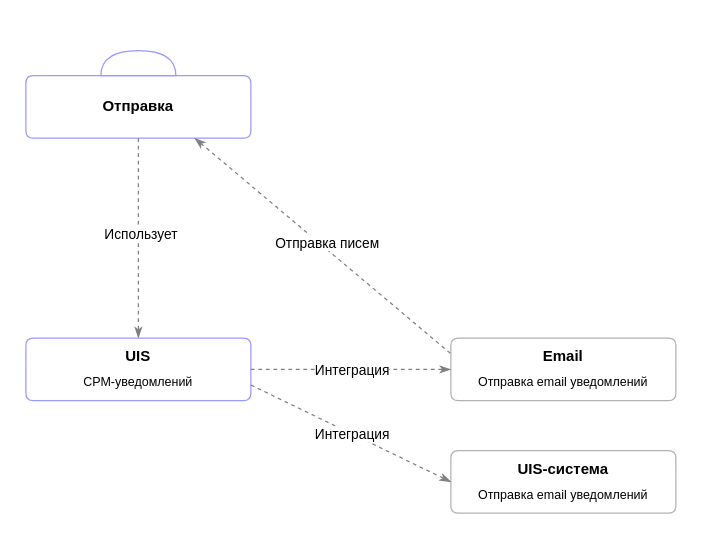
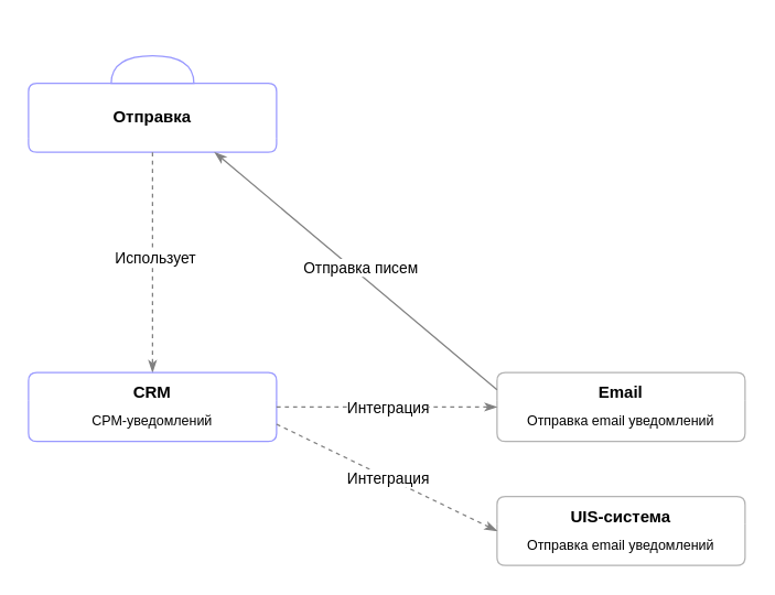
- <mxCell id="7" value="" style="endArrow=none;dashed=1;html=1;rounded=0;endFill=0;strokeColor=#808080;entryX=0;entryY=0.25;entryDx=0;entryDy=0;exitX=0.75;exitY=1;exitDx=0;exitDy=0;startArrow=classicThin;startFill=1;" edge="1" parent="1" source="3" target="5"><mxGeometry width="50" height="50" relative="1" as="geometry"><mxPoint x="210" y="385" as="sourcePoint" /><mxPoint x="350" y="295" as="targetPoint" /></mxGeometry></mxCell>
+ <mxCell id="7" value="" style="endArrow=none;dashed=0;html=1;rounded=0;endFill=0;strokeColor=#808080;entryX=0;entryY=0.25;entryDx=0;entryDy=0;exitX=0.75;exitY=1;exitDx=0;exitDy=0;startArrow=classicThin;startFill=1;" edge="1" parent="1" source="3" target="5"><mxGeometry width="50" height="50" relative="1" as="geometry"><mxPoint x="210" y="385" as="sourcePoint" /><mxPoint x="350" y="295" as="targetPoint" /></mxGeometry></mxCell>
- <mxCell id="11" value="&lt;div&gt;UIS&lt;/div&gt;" style="swimlane;whiteSpace=wrap;html=1;strokeColor=#9999FF;startSize=20;swimlaneLine=0;fillColor=none;connectable=1;dropTarget=1;collapsible=0;rounded=1;arcSize=12;absoluteArcSize=1;spacing=0;spacingBottom=0;spacingTop=10;" vertex="1" parent="1"><mxGeometry x="20" y="270" width="180" height="50" as="geometry" /></mxCell>
+ <mxCell id="11" value="&lt;div&gt;CRM&lt;/div&gt;" style="swimlane;whiteSpace=wrap;html=1;strokeColor=#9999FF;startSize=20;swimlaneLine=0;fillColor=none;connectable=1;dropTarget=1;collapsible=0;rounded=1;arcSize=12;absoluteArcSize=1;spacing=0;spacingBottom=0;spacingTop=10;" vertex="1" parent="1"><mxGeometry x="20" y="270" width="180" height="50" as="geometry" /></mxCell>
